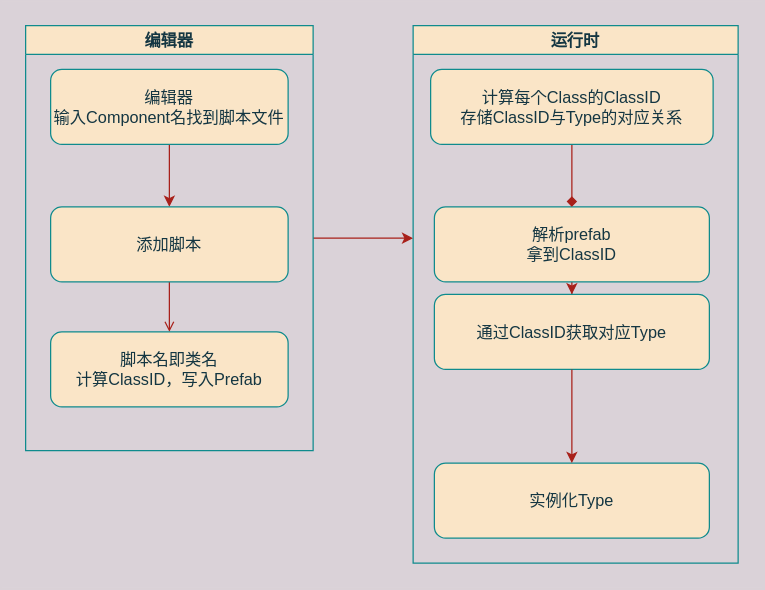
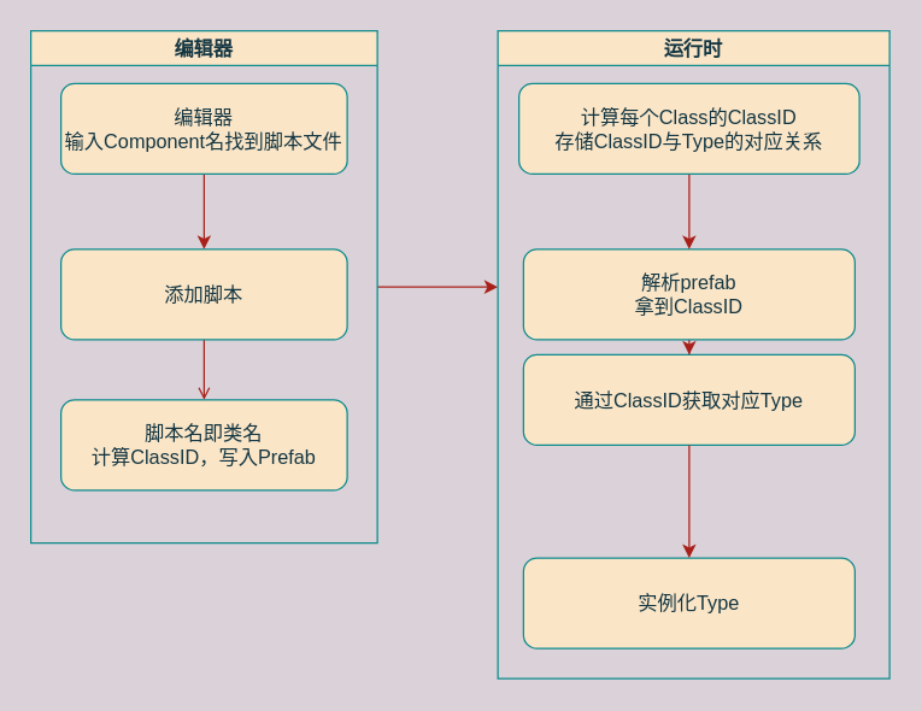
- <mxCell id="9" value="" style="edgeStyle=orthogonalEdgeStyle;rounded=0;orthogonalLoop=1;jettySize=auto;html=1;fontSize=13;strokeColor=#A8201A;fontColor=#143642;labelBackgroundColor=#DAD2D8;endArrow=diamond;" edge="1" parent="1" source="10" target="8"><mxGeometry relative="1" as="geometry" /></mxCell>
+ <mxCell id="9" value="" style="edgeStyle=orthogonalEdgeStyle;rounded=0;orthogonalLoop=1;jettySize=auto;html=1;fontSize=13;strokeColor=#A8201A;fontColor=#143642;labelBackgroundColor=#DAD2D8;" edge="1" parent="1" source="10" target="8"><mxGeometry relative="1" as="geometry" /></mxCell>
